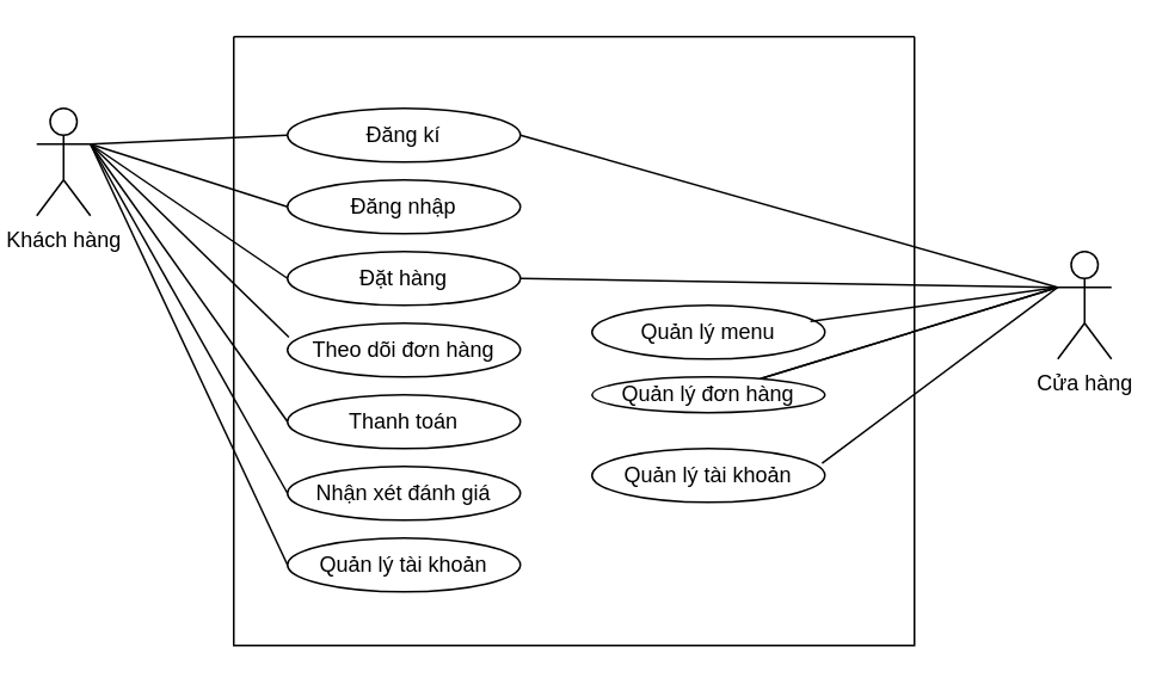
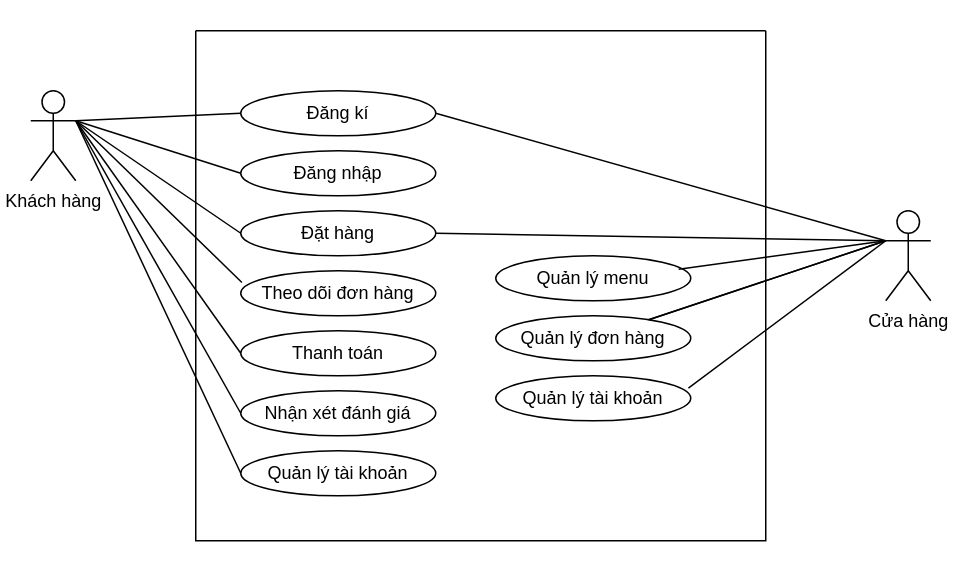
- <mxCell id="13" value="Quản lý đơn hàng" style="ellipse;whiteSpace=wrap;html=1;" parent="4" vertex="1"><mxGeometry x="200" y="190" width="130" height="20" as="geometry" /></mxCell>
+ <mxCell id="13" value="Quản lý đơn hàng" style="ellipse;whiteSpace=wrap;html=1;" parent="4" vertex="1"><mxGeometry x="200" y="190" width="130" height="30" as="geometry" /></mxCell>
